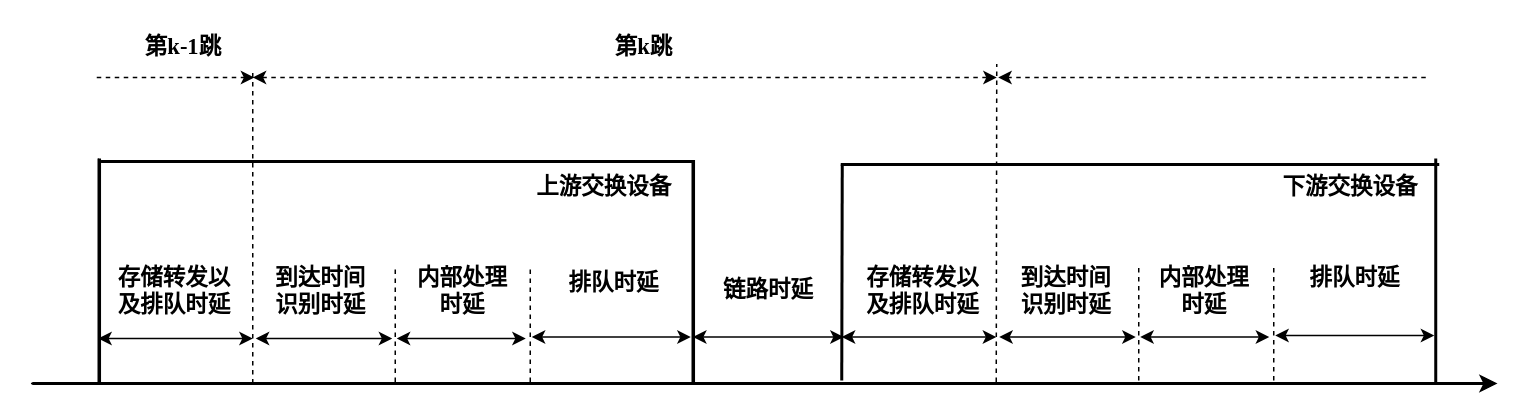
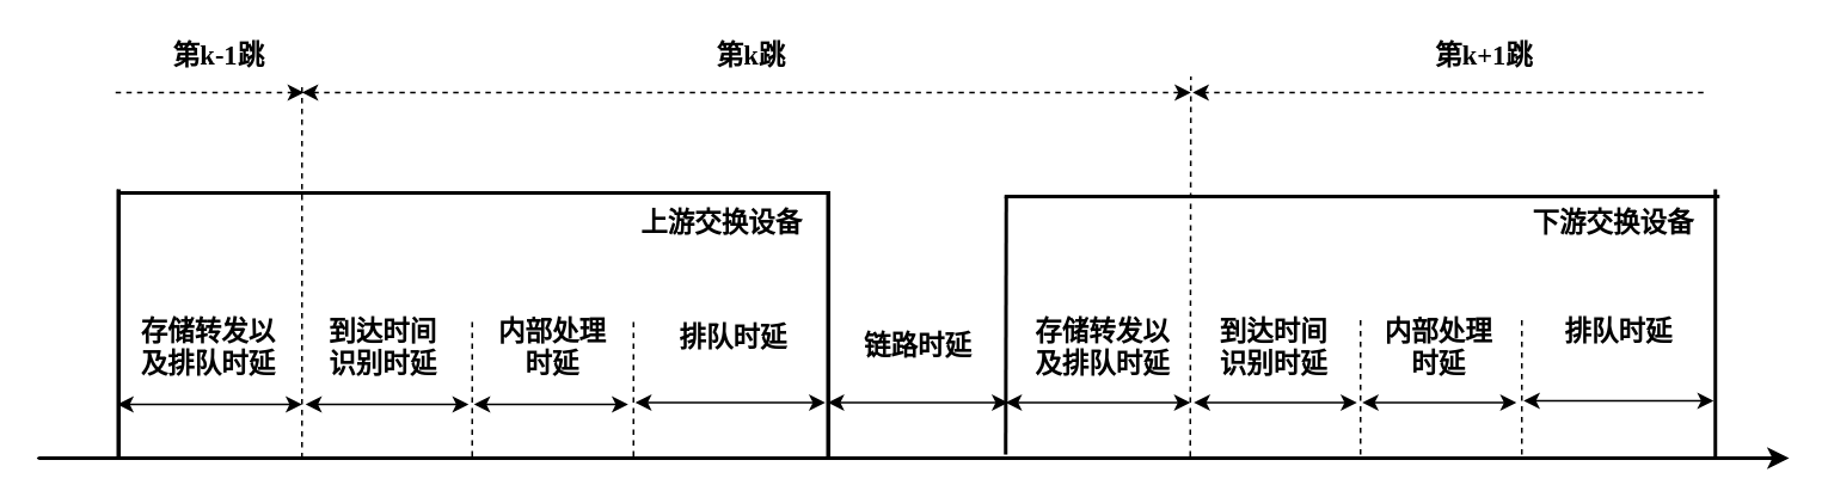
- <mxCell id="7" value="&lt;font style=&quot;font-size: 15px&quot;&gt;第&lt;font face=&quot;Times New Roman&quot;&gt;k&lt;/font&gt;跳&lt;/font&gt;" style="text;html=1;strokeColor=none;fillColor=none;align=center;verticalAlign=middle;whiteSpace=wrap;rounded=0;dashed=1;fontFamily=song;fontSource=http%3A%2F%2Fdb.onlinewebfonts.com%2Ft%2F2ecbfe1d9bfc191c6f15c0ccc23cbd43.woff;fontStyle=1" parent="1" vertex="1"><mxGeometry x="384" y="20" width="90" height="20" as="geometry" /></mxCell>
+ <mxCell id="7" value="&lt;font style=&quot;font-size: 15px&quot;&gt;第&lt;font face=&quot;Times New Roman&quot;&gt;k&lt;/font&gt;跳&lt;/font&gt;" style="text;html=1;strokeColor=none;fillColor=none;align=center;verticalAlign=middle;whiteSpace=wrap;rounded=0;dashed=1;fontFamily=song;fontSource=http%3A%2F%2Fdb.onlinewebfonts.com%2Ft%2F2ecbfe1d9bfc191c6f15c0ccc23cbd43.woff;fontStyle=1" parent="1" vertex="1"><mxGeometry x="374" y="20" width="90" height="20" as="geometry" /></mxCell>
+ <mxCell id="9" value="&lt;font style=&quot;font-size: 15px&quot;&gt;第&lt;font face=&quot;Times New Roman&quot;&gt;k+1&lt;/font&gt;跳&lt;/font&gt;" style="text;html=1;strokeColor=none;fillColor=none;align=center;verticalAlign=middle;whiteSpace=wrap;rounded=0;dashed=1;fontFamily=song;fontSource=http%3A%2F%2Fdb.onlinewebfonts.com%2Ft%2F2ecbfe1d9bfc191c6f15c0ccc23cbd43.woff;fontStyle=1" parent="1" vertex="1"><mxGeometry x="783" y="20" width="90" height="20" as="geometry" /></mxCell>
